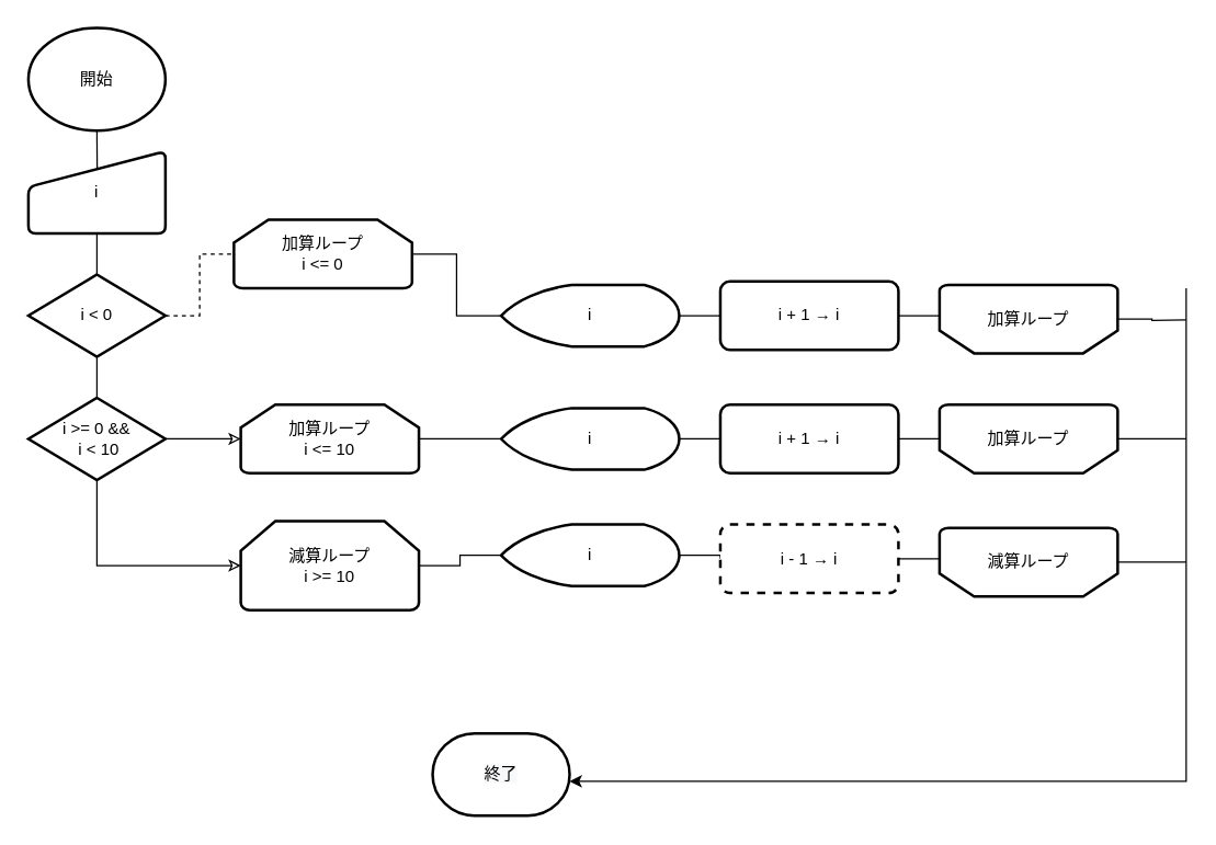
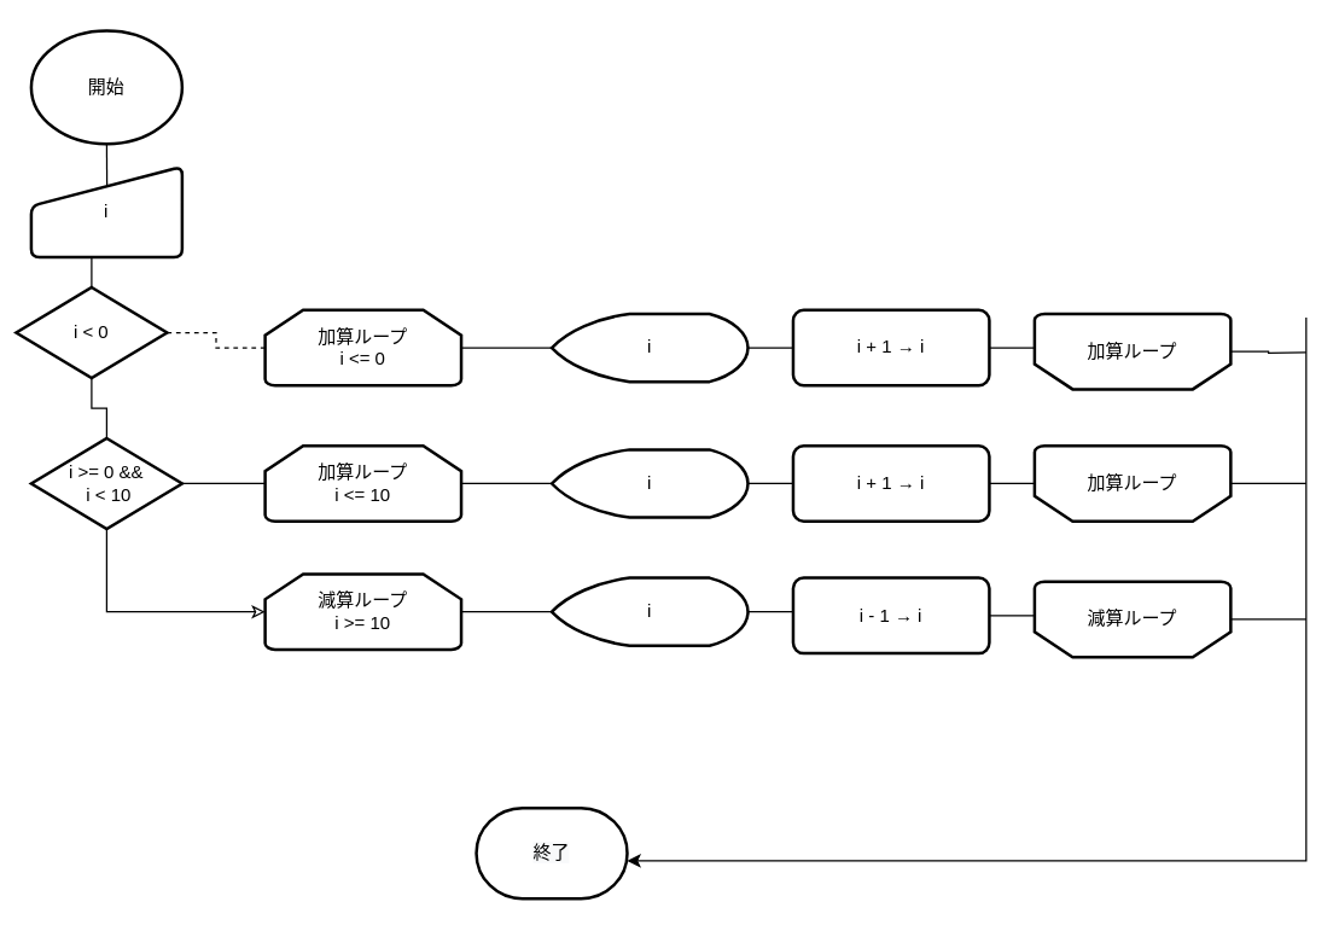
- <mxCell id="3" value="加算ループ&lt;br&gt;i &amp;lt;= 0" style="strokeWidth=2;html=1;shape=mxgraph.flowchart.loop_limit;whiteSpace=wrap;" parent="1" vertex="1"><mxGeometry x="170" y="160" width="130" height="50" as="geometry" /></mxCell>
+ <mxCell id="3" value="加算ループ&lt;br&gt;i &amp;lt;= 0" style="strokeWidth=2;html=1;shape=mxgraph.flowchart.loop_limit;whiteSpace=wrap;" parent="1" vertex="1"><mxGeometry x="175" y="205" width="130" height="50" as="geometry" /></mxCell>
- <mxCell id="17" value="i &amp;lt; 0" style="strokeWidth=2;html=1;shape=mxgraph.flowchart.decision;whiteSpace=wrap;" parent="1" vertex="1"><mxGeometry x="20" y="200" width="100" height="60" as="geometry" /></mxCell>
+ <mxCell id="17" value="i &amp;lt; 0" style="strokeWidth=2;html=1;shape=mxgraph.flowchart.decision;whiteSpace=wrap;" parent="1" vertex="1"><mxGeometry x="10" y="190" width="100" height="60" as="geometry" /></mxCell>
- <mxCell id="36" value="" style="edgeStyle=orthogonalEdgeStyle;rounded=0;orthogonalLoop=1;jettySize=auto;html=1;exitX=1;exitY=0.5;exitDx=0;exitDy=0;exitPerimeter=0;endArrow=classic;endFill=0;" parent="1" source="18" target="35" edge="1"><mxGeometry relative="1" as="geometry"><mxPoint x="405" y="335" as="targetPoint" /><mxPoint x="120" y="320" as="sourcePoint" /></mxGeometry></mxCell>
+ <mxCell id="36" value="" style="edgeStyle=orthogonalEdgeStyle;rounded=0;orthogonalLoop=1;jettySize=auto;html=1;exitX=1;exitY=0.5;exitDx=0;exitDy=0;exitPerimeter=0;endArrow=none;endFill=0;" parent="1" source="18" target="35" edge="1"><mxGeometry relative="1" as="geometry"><mxPoint x="405" y="335" as="targetPoint" /><mxPoint x="120" y="320" as="sourcePoint" /></mxGeometry></mxCell>
- <mxCell id="34" value="i - 1 → i" style="rounded=1;whiteSpace=wrap;html=1;absoluteArcSize=1;arcSize=14;strokeWidth=2;dashed=1;" parent="1" vertex="1"><mxGeometry x="525" y="382.5" width="130" height="50" as="geometry" /></mxCell>
+ <mxCell id="34" value="i - 1 → i" style="rounded=1;whiteSpace=wrap;html=1;absoluteArcSize=1;arcSize=14;strokeWidth=2;" parent="1" vertex="1"><mxGeometry x="525" y="382.5" width="130" height="50" as="geometry" /></mxCell>
- <mxCell id="28" value="減算ループ&lt;br&gt;i &amp;gt;= 10" style="strokeWidth=2;html=1;shape=mxgraph.flowchart.loop_limit;whiteSpace=wrap;" parent="1" vertex="1"><mxGeometry x="175" y="380" width="130" height="65" as="geometry" /></mxCell>
+ <mxCell id="28" value="減算ループ&lt;br&gt;i &amp;gt;= 10" style="strokeWidth=2;html=1;shape=mxgraph.flowchart.loop_limit;whiteSpace=wrap;" parent="1" vertex="1"><mxGeometry x="175" y="380" width="130" height="50" as="geometry" /></mxCell>
